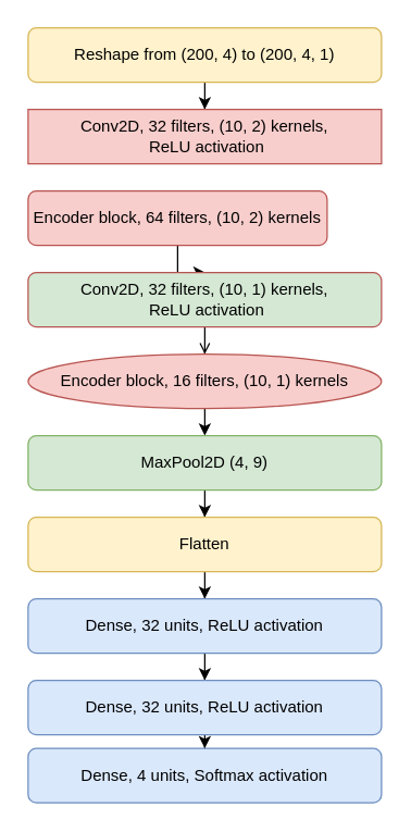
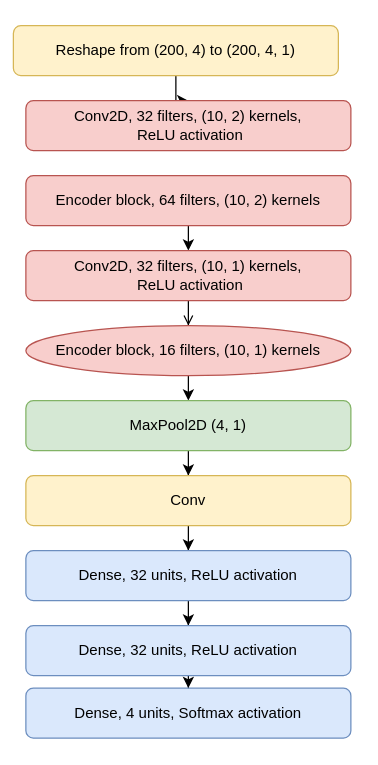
- <mxCell id="3" value="Reshape from (200, 4) to (200, 4, 1)" style="rounded=1;whiteSpace=wrap;html=1;fillColor=#fff2cc;strokeColor=#d6b656;" parent="1" vertex="1"><mxGeometry x="20" y="20" width="260" height="40" as="geometry" /></mxCell>
+ <mxCell id="3" value="Reshape from (200, 4) to (200, 4, 1)" style="rounded=1;whiteSpace=wrap;html=1;fillColor=#fff2cc;strokeColor=#d6b656;" parent="1" vertex="1"><mxGeometry x="10" y="20" width="260" height="40" as="geometry" /></mxCell>
- <mxCell id="4" value="Conv2D, 32 filters, (10, 2) kernels,&lt;br&gt;&amp;nbsp;ReLU activation" style="whiteSpace=wrap;html=1;fillColor=#f8cecc;strokeColor=#b85450;rounded=0;" parent="1" vertex="1"><mxGeometry x="20" y="80" width="260" height="40" as="geometry" /></mxCell>
+ <mxCell id="4" value="Conv2D, 32 filters, (10, 2) kernels,&lt;br&gt;&amp;nbsp;ReLU activation" style="rounded=1;whiteSpace=wrap;html=1;fillColor=#f8cecc;strokeColor=#b85450;" parent="1" vertex="1"><mxGeometry x="20" y="80" width="260" height="40" as="geometry" /></mxCell>
- <mxCell id="6" value="Encoder block, 64 filters, (10, 2) kernels" style="rounded=1;whiteSpace=wrap;html=1;fillColor=#f8cecc;strokeColor=#b85450;" parent="1" vertex="1"><mxGeometry x="20" y="140" width="220" height="40" as="geometry" /></mxCell>
+ <mxCell id="6" value="Encoder block, 64 filters, (10, 2) kernels" style="rounded=1;whiteSpace=wrap;html=1;fillColor=#f8cecc;strokeColor=#b85450;" parent="1" vertex="1"><mxGeometry x="20" y="140" width="260" height="40" as="geometry" /></mxCell>
- <mxCell id="8" value="Conv2D, 32 filters, (10, 1) kernels,&lt;br&gt;&amp;nbsp;ReLU activation" style="rounded=1;whiteSpace=wrap;html=1;fillColor=#d5e8d4;strokeColor=#b85450;" parent="1" vertex="1"><mxGeometry x="20" y="200" width="260" height="40" as="geometry" /></mxCell>
+ <mxCell id="8" value="Conv2D, 32 filters, (10, 1) kernels,&lt;br&gt;&amp;nbsp;ReLU activation" style="rounded=1;whiteSpace=wrap;html=1;fillColor=#f8cecc;strokeColor=#b85450;" parent="1" vertex="1"><mxGeometry x="20" y="200" width="260" height="40" as="geometry" /></mxCell>
- <mxCell id="12" value="MaxPool2D (4, 9)" style="rounded=1;whiteSpace=wrap;html=1;fillColor=#d5e8d4;strokeColor=#82b366;" parent="1" vertex="1"><mxGeometry x="20" y="320" width="260" height="40" as="geometry" /></mxCell>
+ <mxCell id="12" value="MaxPool2D (4, 1)" style="rounded=1;whiteSpace=wrap;html=1;fillColor=#d5e8d4;strokeColor=#82b366;" parent="1" vertex="1"><mxGeometry x="20" y="320" width="260" height="40" as="geometry" /></mxCell>
- <mxCell id="14" value="Flatten" style="rounded=1;whiteSpace=wrap;html=1;fillColor=#fff2cc;strokeColor=#d6b656;" parent="1" vertex="1"><mxGeometry x="20" y="380" width="260" height="40" as="geometry" /></mxCell>
+ <mxCell id="14" value="Conv" style="rounded=1;whiteSpace=wrap;html=1;fillColor=#fff2cc;strokeColor=#d6b656;" parent="1" vertex="1"><mxGeometry x="20" y="380" width="260" height="40" as="geometry" /></mxCell>
